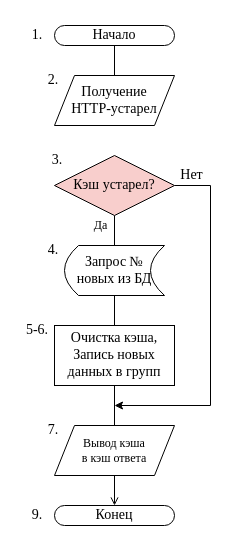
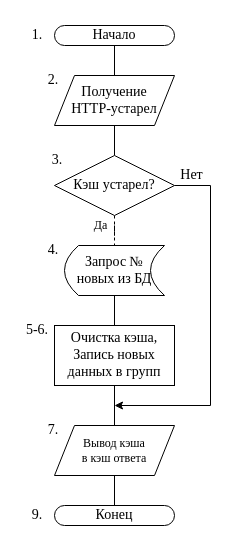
+ <mxCell id="4" style="edgeStyle=orthogonalEdgeStyle;rounded=0;orthogonalLoop=1;jettySize=auto;html=1;exitX=0.5;exitY=1;exitDx=0;exitDy=0;fontFamily=Times New Roman;fontSize=14;endArrow=none;endFill=0;" parent="1" source="5" target="8" edge="1"><mxGeometry relative="1" as="geometry" /></mxCell>
- <mxCell id="8" value="Кэш устарел?" style="rhombus;whiteSpace=wrap;html=1;fontFamily=Times New Roman;fontSize=14;fillColor=#f8cecc;" parent="1" vertex="1"><mxGeometry x="54" y="155" width="120" height="60" as="geometry" /></mxCell>
+ <mxCell id="8" value="Кэш устарел?" style="rhombus;whiteSpace=wrap;html=1;fontFamily=Times New Roman;fontSize=14;" parent="1" vertex="1"><mxGeometry x="54" y="155" width="120" height="60" as="geometry" /></mxCell>
- <mxCell id="6" value="Да" style="edgeStyle=orthogonalEdgeStyle;rounded=0;orthogonalLoop=1;jettySize=auto;html=1;exitX=0.5;exitY=1;exitDx=0;exitDy=0;fontFamily=Times New Roman;fontSize=12;endArrow=none;endFill=0;" parent="1" source="8" target="18" edge="1"><mxGeometry x="0.2" y="-14" relative="1" as="geometry"><mxPoint as="offset" /><mxPoint x="-80" y="225" as="targetPoint" /></mxGeometry></mxCell>
+ <mxCell id="6" value="Да" style="edgeStyle=orthogonalEdgeStyle;rounded=0;orthogonalLoop=1;jettySize=auto;html=1;exitX=0.5;exitY=1;exitDx=0;exitDy=0;fontFamily=Times New Roman;fontSize=12;endArrow=none;endFill=0;dashed=1;" parent="1" source="8" target="18" edge="1"><mxGeometry x="0.2" y="-14" relative="1" as="geometry"><mxPoint as="offset" /><mxPoint x="-80" y="225" as="targetPoint" /></mxGeometry></mxCell>
- <mxCell id="9" style="edgeStyle=orthogonalEdgeStyle;rounded=0;orthogonalLoop=1;jettySize=auto;html=1;exitX=0.5;exitY=1;exitDx=0;exitDy=0;entryX=0.5;entryY=0;entryDx=0;entryDy=0;fontFamily=Times New Roman;fontSize=12;endArrow=open;endFill=0;" parent="1" source="10" target="11" edge="1"><mxGeometry relative="1" as="geometry" /></mxCell>
+ <mxCell id="9" style="edgeStyle=orthogonalEdgeStyle;rounded=0;orthogonalLoop=1;jettySize=auto;html=1;exitX=0.5;exitY=1;exitDx=0;exitDy=0;entryX=0.5;entryY=0;entryDx=0;entryDy=0;fontFamily=Times New Roman;fontSize=12;endArrow=none;endFill=0;" parent="1" source="10" target="11" edge="1"><mxGeometry relative="1" as="geometry" /></mxCell>
